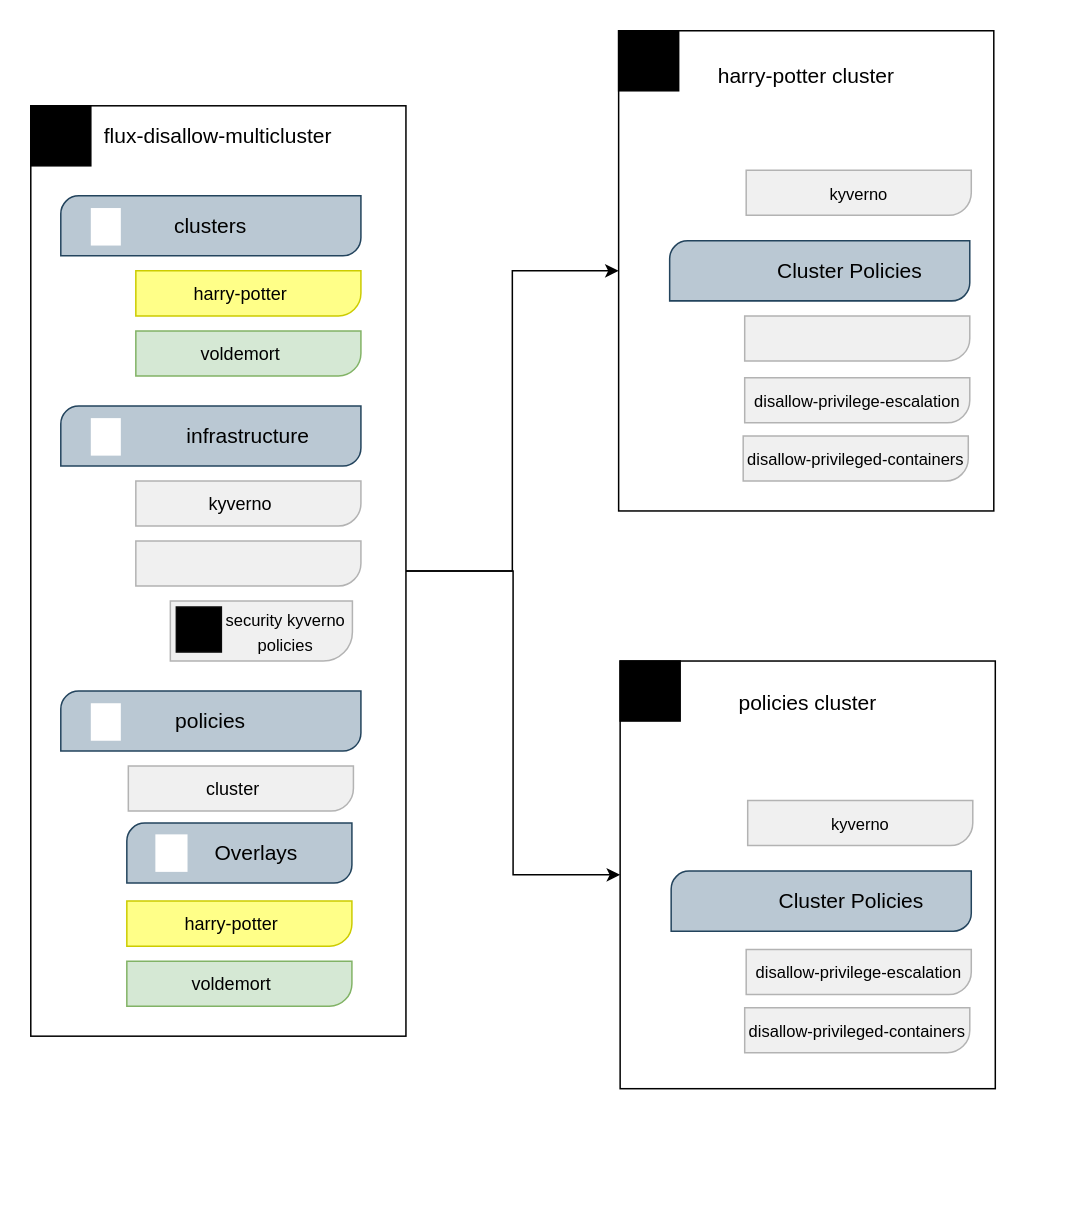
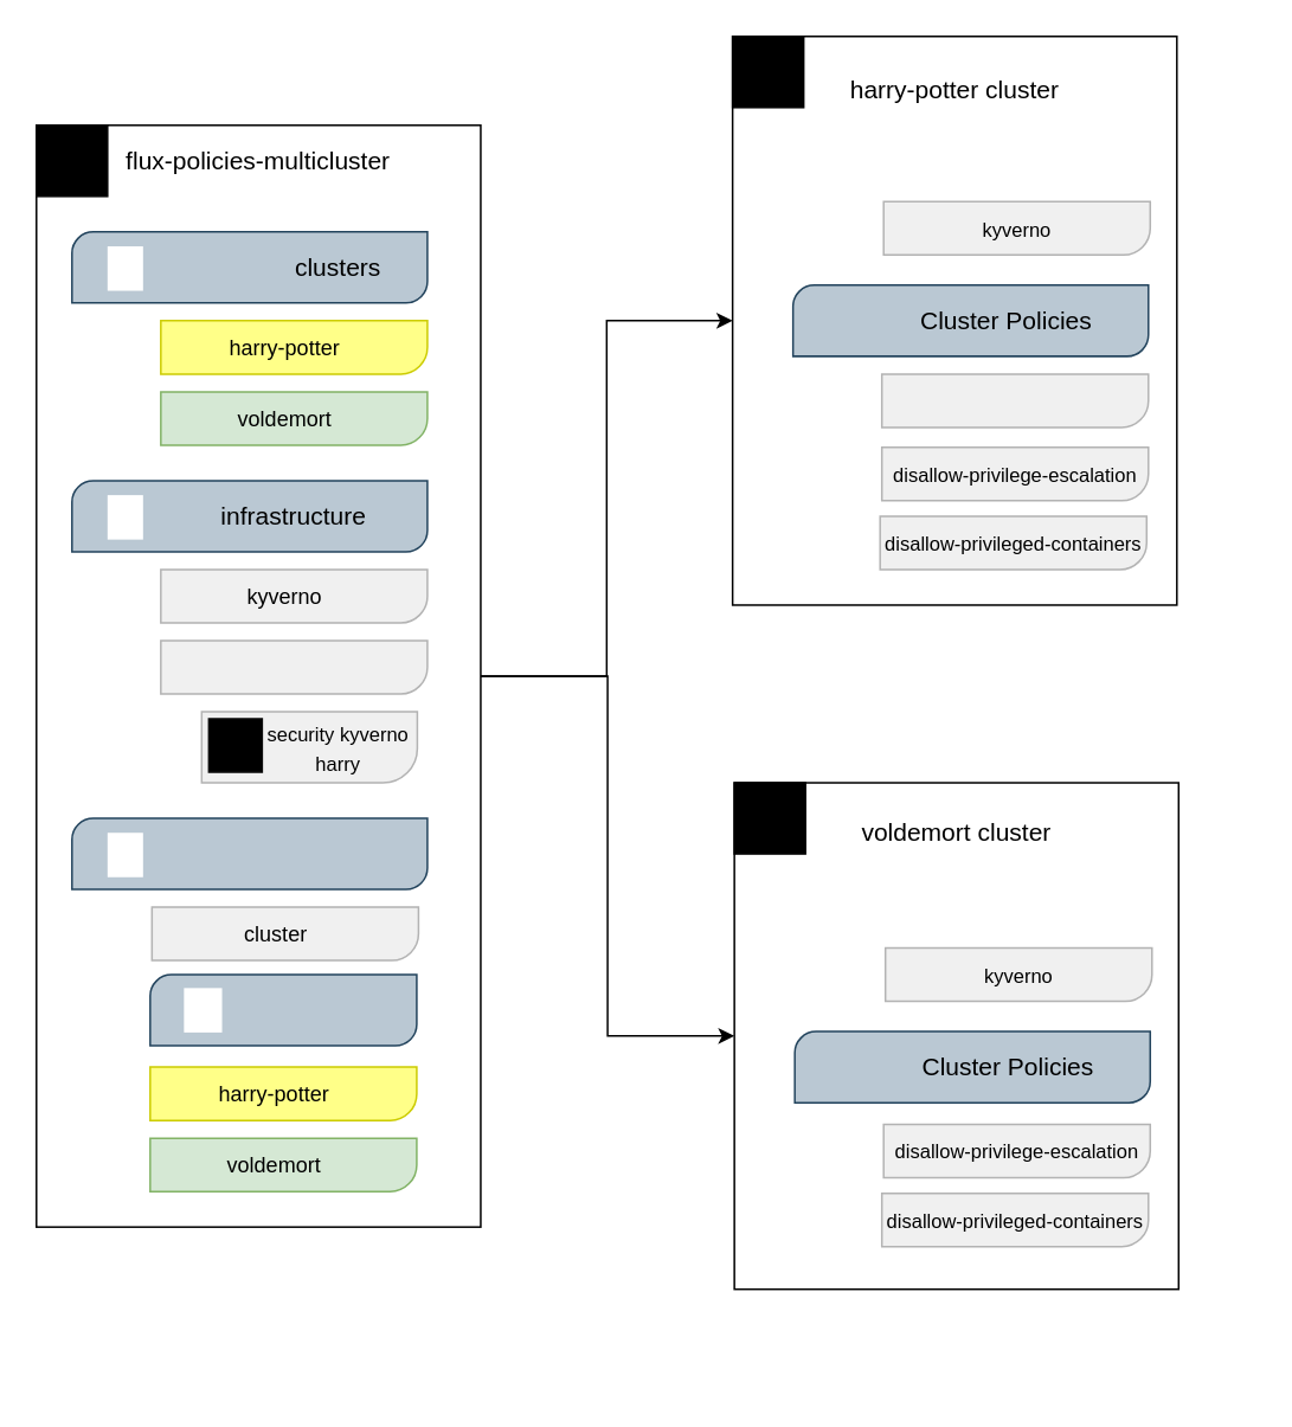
- <mxCell id="7" value="&lt;font style=&quot;font-size: 14px;&quot;&gt;flux-disallow-multicluster&lt;/font&gt;" style="text;html=1;strokeColor=none;fillColor=none;align=center;verticalAlign=middle;whiteSpace=wrap;rounded=0;" vertex="1" parent="1"><mxGeometry x="50" y="75" width="190" height="30" as="geometry" /></mxCell>
+ <mxCell id="7" value="&lt;font style=&quot;font-size: 14px;&quot;&gt;flux-policies-multicluster&lt;/font&gt;" style="text;html=1;strokeColor=none;fillColor=none;align=center;verticalAlign=middle;whiteSpace=wrap;rounded=0;" vertex="1" parent="1"><mxGeometry x="50" y="75" width="190" height="30" as="geometry" /></mxCell>
- <mxCell id="10" value="clusters" style="text;html=1;strokeColor=none;fillColor=none;align=center;verticalAlign=middle;whiteSpace=wrap;rounded=0;fontSize=14;" vertex="1" parent="8"><mxGeometry x="70" y="5" width="60" height="30" as="geometry" /></mxCell>
+ <mxCell id="10" value="clusters" style="text;html=1;strokeColor=none;fillColor=none;align=center;verticalAlign=middle;whiteSpace=wrap;rounded=0;fontSize=14;" vertex="1" parent="8"><mxGeometry x="120" y="5" width="60" height="30" as="geometry" /></mxCell>
- <mxCell id="55" value="&lt;font style=&quot;font-size: 11px;&quot;&gt;security kyverno&lt;br&gt;policies&lt;/font&gt;" style="text;html=1;strokeColor=none;fillColor=none;align=center;verticalAlign=middle;whiteSpace=wrap;rounded=0;fontSize=14;" vertex="1" parent="1"><mxGeometry x="117" y="405" width="145.67" height="30" as="geometry" /></mxCell>
+ <mxCell id="55" value="&lt;font style=&quot;font-size: 11px;&quot;&gt;security kyverno&lt;br&gt;harry&lt;/font&gt;" style="text;html=1;strokeColor=none;fillColor=none;align=center;verticalAlign=middle;whiteSpace=wrap;rounded=0;fontSize=14;" vertex="1" parent="1"><mxGeometry x="117" y="405" width="145.67" height="30" as="geometry" /></mxCell>
- <mxCell id="80" value="&lt;font style=&quot;font-size: 14px;&quot;&gt;policies cluster&lt;/font&gt;" style="text;html=1;strokeColor=none;fillColor=none;align=center;verticalAlign=middle;whiteSpace=wrap;rounded=0;" vertex="1" parent="1"><mxGeometry x="442.74" y="453" width="190" height="30" as="geometry" /></mxCell>
+ <mxCell id="80" value="&lt;font style=&quot;font-size: 14px;&quot;&gt;voldemort cluster&lt;/font&gt;" style="text;html=1;strokeColor=none;fillColor=none;align=center;verticalAlign=middle;whiteSpace=wrap;rounded=0;" vertex="1" parent="1"><mxGeometry x="442.74" y="453" width="190" height="30" as="geometry" /></mxCell>
- <mxCell id="22" value="policies" style="text;html=1;strokeColor=none;fillColor=none;align=center;verticalAlign=middle;whiteSpace=wrap;rounded=0;fontSize=14;" vertex="1" parent="20"><mxGeometry x="70" y="5" width="60" height="30" as="geometry" /></mxCell>
- <mxCell id="28" value="Overlays" style="text;html=1;strokeColor=none;fillColor=none;align=center;verticalAlign=middle;whiteSpace=wrap;rounded=0;fontSize=14;" vertex="1" parent="26"><mxGeometry x="64.286" y="5" width="45.0" height="30" as="geometry" /></mxCell>
